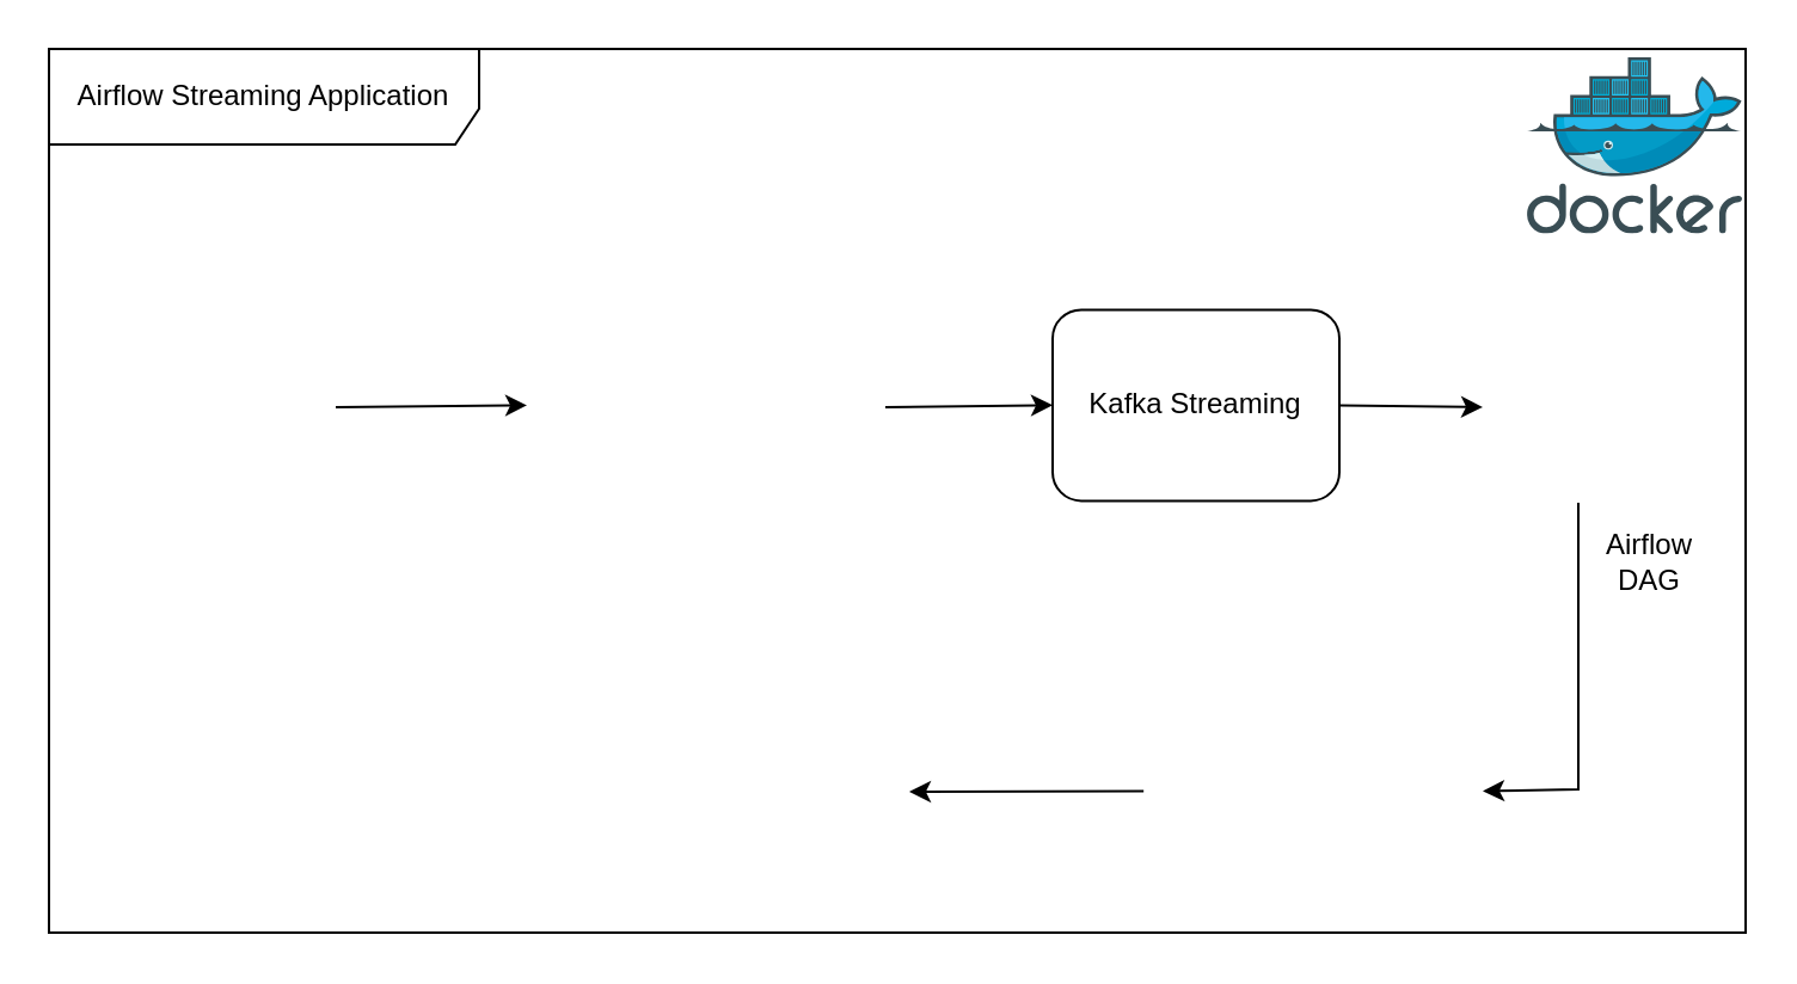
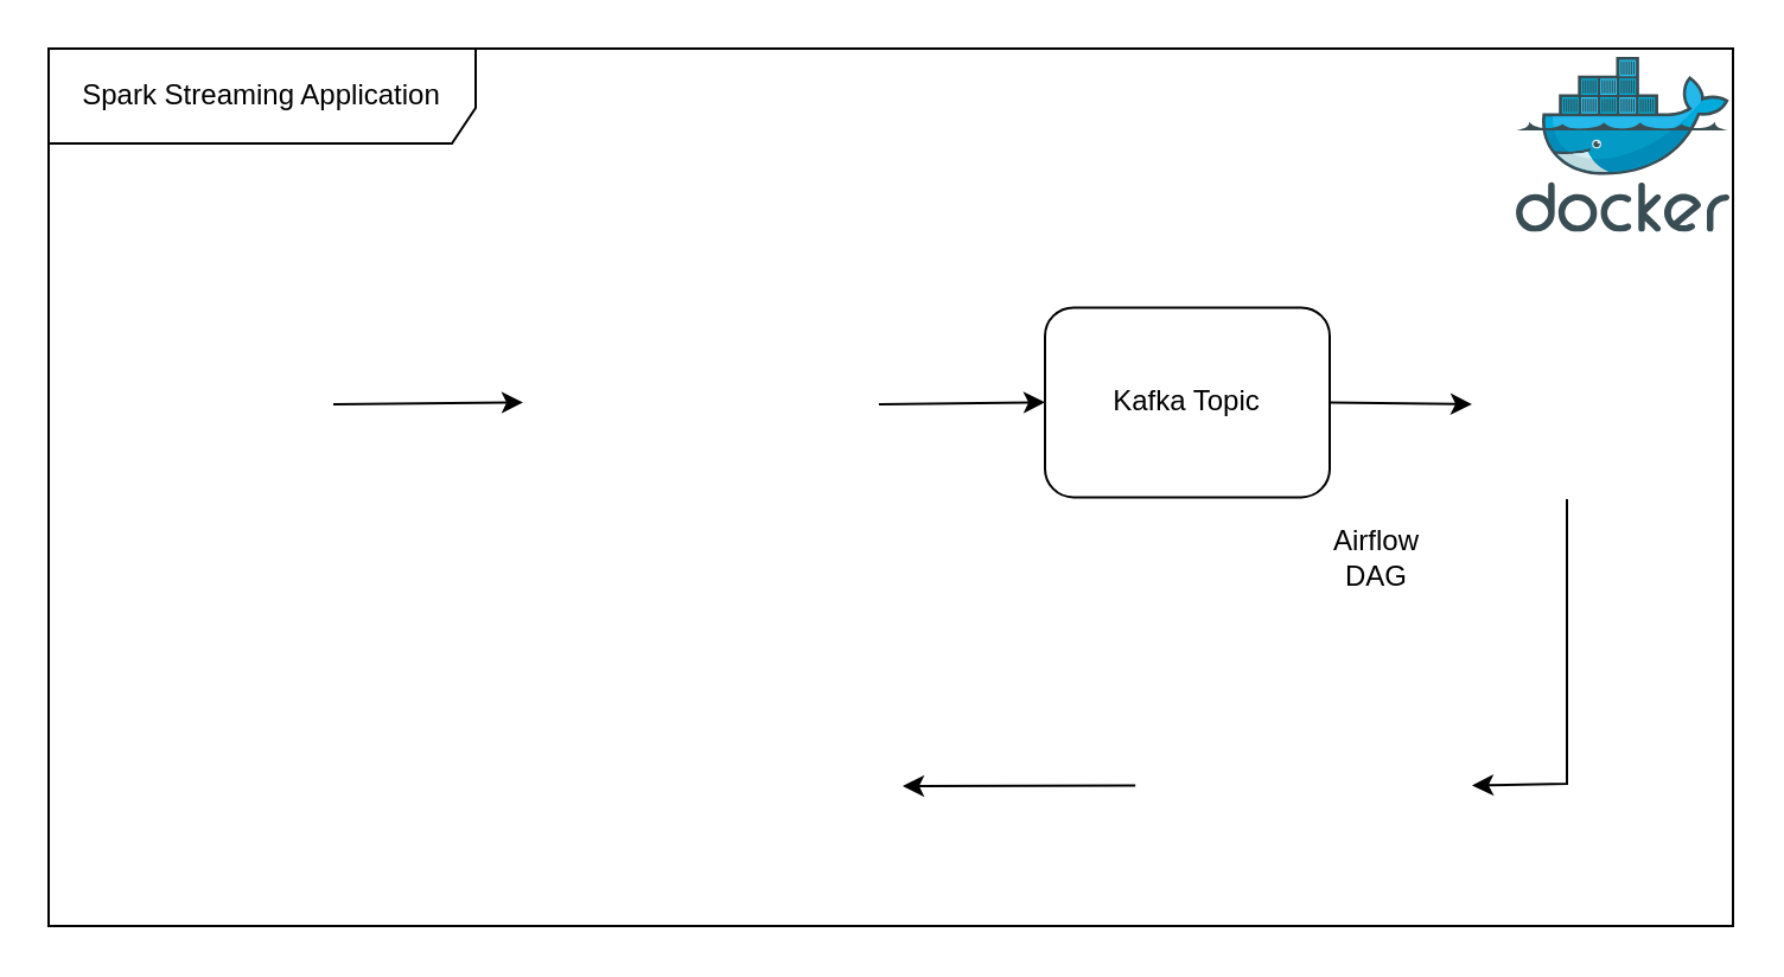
- <mxCell id="5" value="Airflow Streaming Application" style="shape=umlFrame;whiteSpace=wrap;html=1;pointerEvents=0;width=180;height=40;" vertex="1" parent="1"><mxGeometry y="20" width="710" height="370" as="geometry" x="20" /></mxCell>
+ <mxCell id="5" value="Spark Streaming Application" style="shape=umlFrame;whiteSpace=wrap;html=1;pointerEvents=0;width=180;height=40;" vertex="1" parent="1"><mxGeometry y="20" width="710" height="370" as="geometry" x="20" /></mxCell>
- <mxCell id="9" value="Kafka Streaming" style="rounded=1;whiteSpace=wrap;html=1;" vertex="1" parent="1"><mxGeometry x="440" y="129.19" width="120" height="80" as="geometry" /></mxCell>
+ <mxCell id="9" value="Kafka Topic" style="rounded=1;whiteSpace=wrap;html=1;" vertex="1" parent="1"><mxGeometry x="440" y="129.19" width="120" height="80" as="geometry" /></mxCell>
- <mxCell id="15" value="Airflow DAG" style="text;html=1;strokeColor=none;fillColor=none;align=center;verticalAlign=middle;whiteSpace=wrap;rounded=0;" vertex="1" parent="1"><mxGeometry x="660" y="220" width="60" height="30" as="geometry" /></mxCell>
+ <mxCell id="15" value="Airflow DAG" style="text;html=1;strokeColor=none;fillColor=none;align=center;verticalAlign=middle;whiteSpace=wrap;rounded=0;" vertex="1" parent="1"><mxGeometry x="550" y="220" width="60" height="30" as="geometry" /></mxCell>
